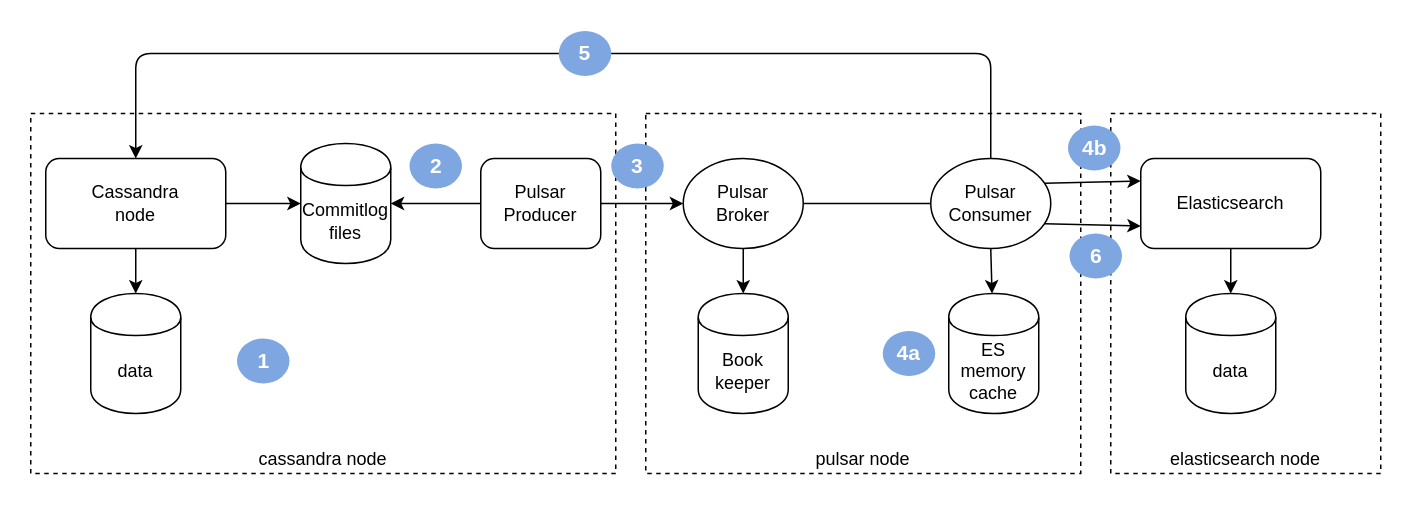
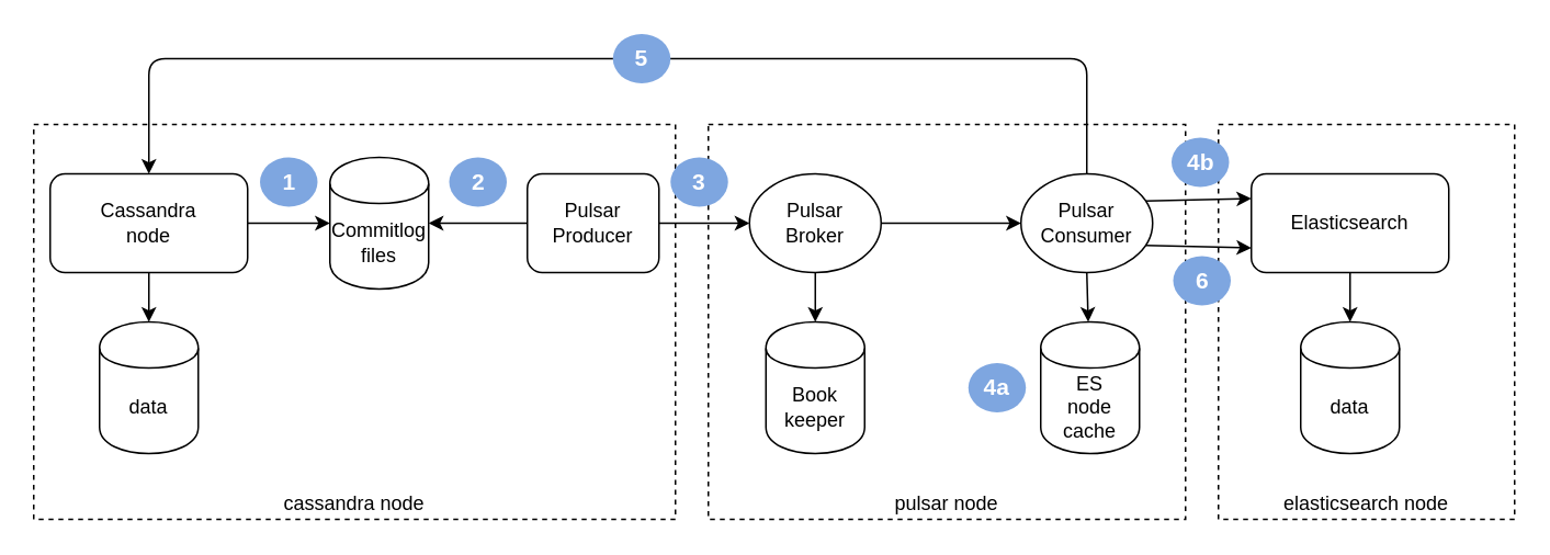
- <mxCell id="19" value="" style="endArrow=none;html=1;exitX=1;exitY=0.5;exitDx=0;exitDy=0;entryX=0;entryY=0.5;entryDx=0;entryDy=0;" edge="1" parent="1" source="8" target="9"><mxGeometry width="50" height="50" relative="1" as="geometry"><mxPoint x="380" y="145" as="sourcePoint" /><mxPoint x="600" y="205" as="targetPoint" /></mxGeometry></mxCell>
+ <mxCell id="19" value="" style="endArrow=classic;html=1;exitX=1;exitY=0.5;exitDx=0;exitDy=0;entryX=0;entryY=0.5;entryDx=0;entryDy=0;" edge="1" parent="1" source="8" target="9"><mxGeometry width="50" height="50" relative="1" as="geometry"><mxPoint x="380" y="145" as="sourcePoint" /><mxPoint x="600" y="205" as="targetPoint" /></mxGeometry></mxCell>
- <mxCell id="26" value="1" style="ellipse;whiteSpace=wrap;html=1;dashed=1;fillColor=#7EA6E0;strokeColor=none;fontColor=#FFFFFF;fontStyle=1;fontSize=14;verticalAlign=middle;align=center;" vertex="1" parent="1"><mxGeometry x="157.5" y="225" width="35" height="30" as="geometry" /></mxCell>
+ <mxCell id="26" value="1" style="ellipse;whiteSpace=wrap;html=1;dashed=1;fillColor=#7EA6E0;strokeColor=none;fontColor=#FFFFFF;fontStyle=1;fontSize=14;verticalAlign=middle;align=center;" vertex="1" parent="1"><mxGeometry x="157.5" y="95" width="35" height="30" as="geometry" /></mxCell>
- <mxCell id="23" value="ES&lt;br&gt;memory&lt;br&gt;cache" style="shape=cylinder;whiteSpace=wrap;html=1;boundedLbl=1;backgroundOutline=1;" vertex="1" parent="1"><mxGeometry x="632" y="195" width="60" height="80" as="geometry" /></mxCell>
+ <mxCell id="23" value="ES&lt;br&gt;node&lt;br&gt;cache" style="shape=cylinder;whiteSpace=wrap;html=1;boundedLbl=1;backgroundOutline=1;" vertex="1" parent="1"><mxGeometry x="632" y="195" width="60" height="80" as="geometry" /></mxCell>
